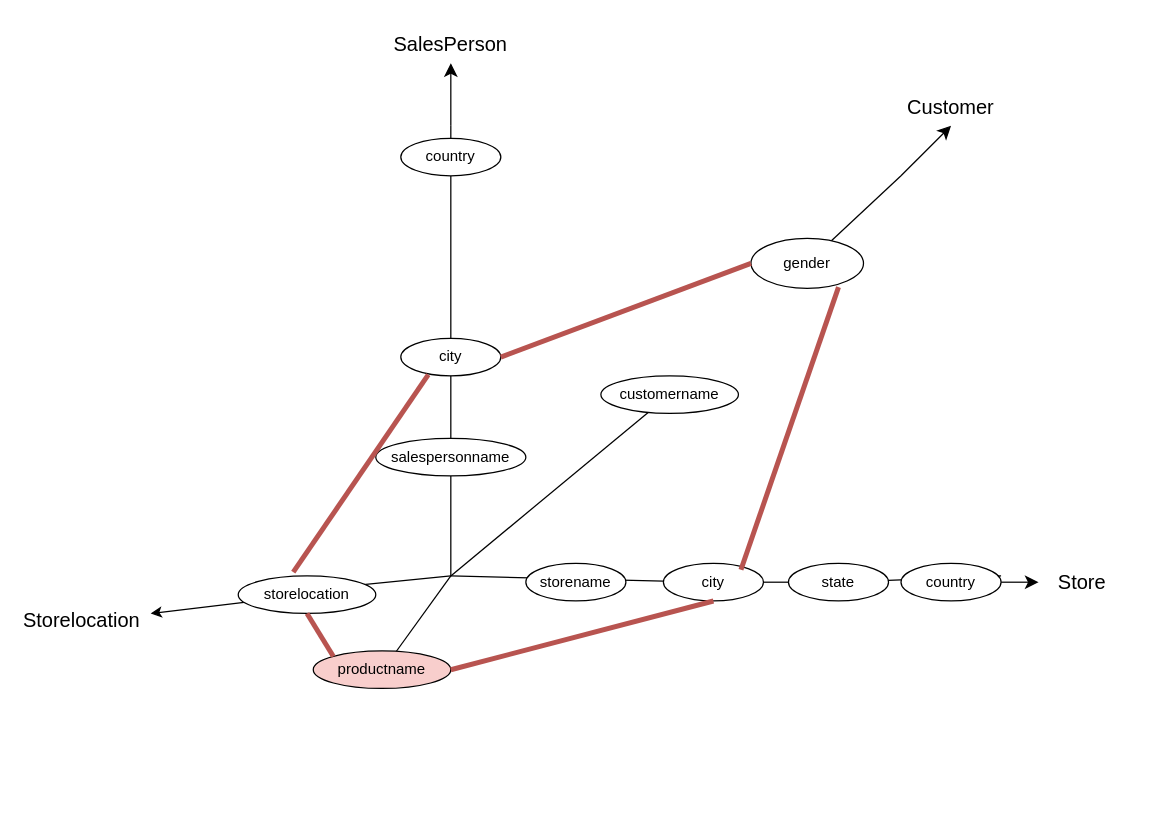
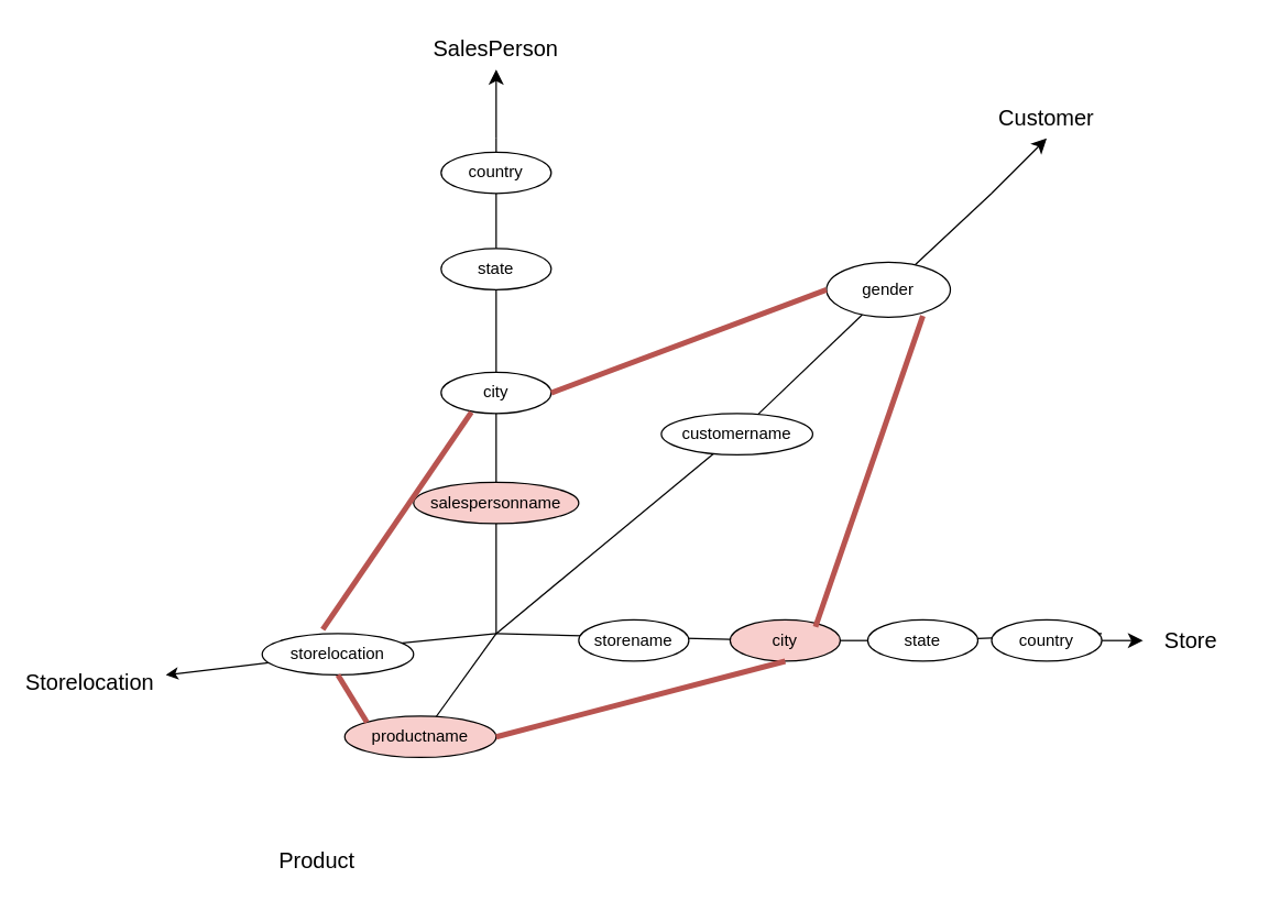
+ <mxCell id="16" value="state" style="ellipse;whiteSpace=wrap;html=1;" parent="1" vertex="1"><mxGeometry x="320" y="180" width="80" height="30" as="geometry" /></mxCell>
+ <mxCell id="10" value="" style="endArrow=none;html=1;rounded=0;fontSize=12;startSize=8;endSize=8;curved=1;" parent="1" source="9" target="11" edge="1"><mxGeometry width="50" height="50" relative="1" as="geometry"><mxPoint x="485" y="351" as="sourcePoint" /><mxPoint x="720" y="140" as="targetPoint" /></mxGeometry></mxCell>
- <mxCell id="13" value="salespersonname" style="ellipse;whiteSpace=wrap;html=1;" parent="1" vertex="1"><mxGeometry x="300" y="350" width="120" height="30" as="geometry" /></mxCell>
+ <mxCell id="13" value="salespersonname" style="ellipse;whiteSpace=wrap;html=1;fillColor=#f8cecc;" parent="1" vertex="1"><mxGeometry x="300" y="350" width="120" height="30" as="geometry" /></mxCell>
- <mxCell id="21" value="city" style="ellipse;whiteSpace=wrap;html=1;" parent="1" vertex="1"><mxGeometry x="530" y="450" width="80" height="30" as="geometry" /></mxCell>
+ <mxCell id="21" value="city" style="ellipse;whiteSpace=wrap;html=1;fillColor=#f8cecc;" parent="1" vertex="1"><mxGeometry x="530" y="450" width="80" height="30" as="geometry" /></mxCell>
+ <mxCell id="30" value="Product" style="text;html=1;align=center;verticalAlign=middle;whiteSpace=wrap;rounded=0;fontSize=16;" vertex="1" parent="1"><mxGeometry x="200" y="610" width="60" height="30" as="geometry" /></mxCell>
